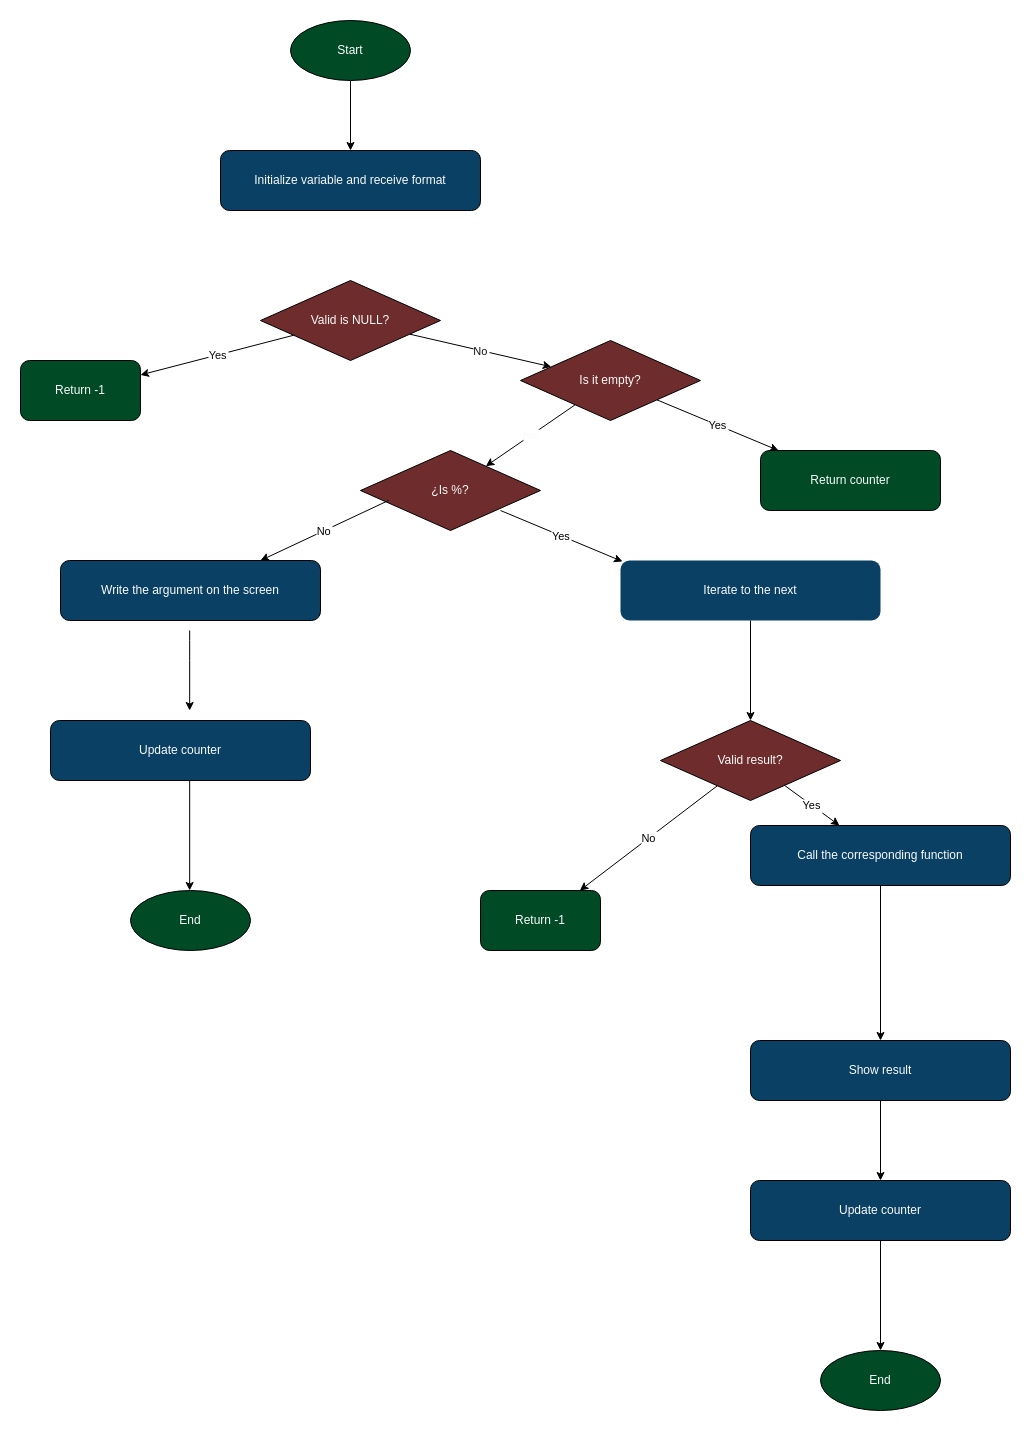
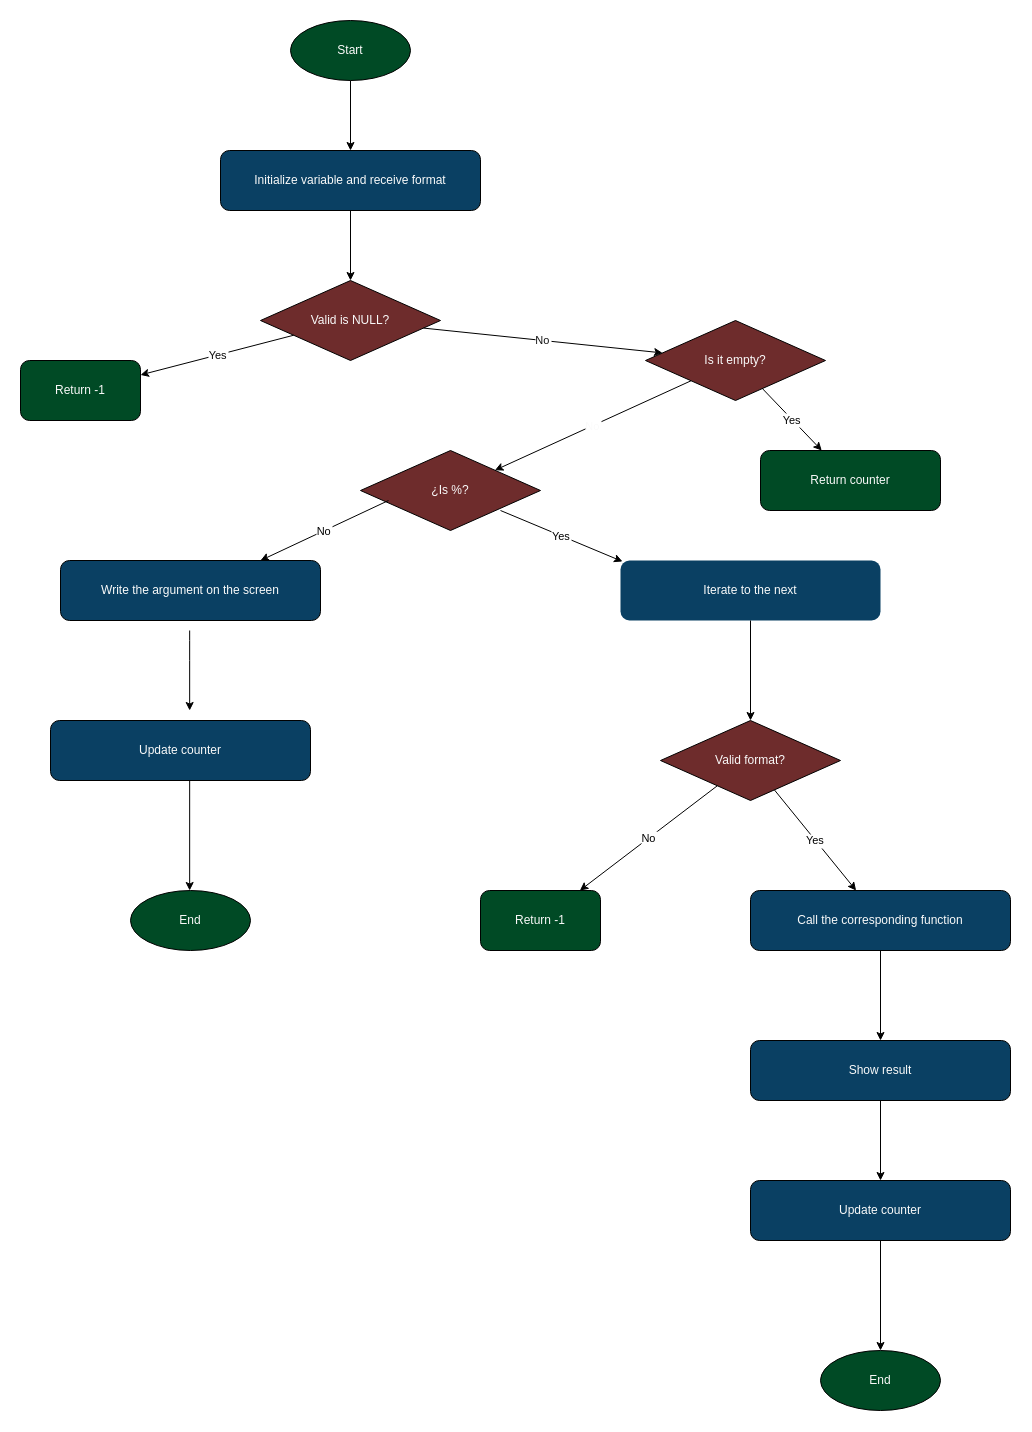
+ <mxCell id="15" style="fontColor=#FAFAFA;" edge="1" parent="1" source="3" target="4"><mxGeometry relative="1" as="geometry" /></mxCell>
- <mxCell id="6" value="Is it empty?" style="rhombus;whiteSpace=wrap;html=1;fillColor=#6E2C2C;fontColor=#FAFAFA;" vertex="1" parent="1"><mxGeometry x="520" y="340" width="180" height="80" as="geometry" /></mxCell>
+ <mxCell id="6" value="Is it empty?" style="rhombus;whiteSpace=wrap;html=1;fillColor=#6E2C2C;fontColor=#FAFAFA;" vertex="1" parent="1"><mxGeometry x="645" y="320" width="180" height="80" as="geometry" /></mxCell>
- <mxCell id="10" value="Valid result?" style="rhombus;whiteSpace=wrap;html=1;fillColor=#6E2C2C;gradientColor=none;fontColor=#FAFAFA;" vertex="1" parent="1"><mxGeometry x="660" y="720" width="180" height="80" as="geometry" /></mxCell>
+ <mxCell id="10" value="Valid format?" style="rhombus;whiteSpace=wrap;html=1;fillColor=#6E2C2C;gradientColor=none;fontColor=#FAFAFA;" vertex="1" parent="1"><mxGeometry x="660" y="720" width="180" height="80" as="geometry" /></mxCell>
- <mxCell id="11" value="Call the corresponding function" style="rounded=1;whiteSpace=wrap;html=1;fillColor=#0A4063;fontColor=#FAFAFA;" vertex="1" parent="1"><mxGeometry x="750" y="825" width="260" height="60" as="geometry" /></mxCell>
+ <mxCell id="11" value="Call the corresponding function" style="rounded=1;whiteSpace=wrap;html=1;fillColor=#0A4063;fontColor=#FAFAFA;" vertex="1" parent="1"><mxGeometry x="750" y="890" width="260" height="60" as="geometry" /></mxCell>
